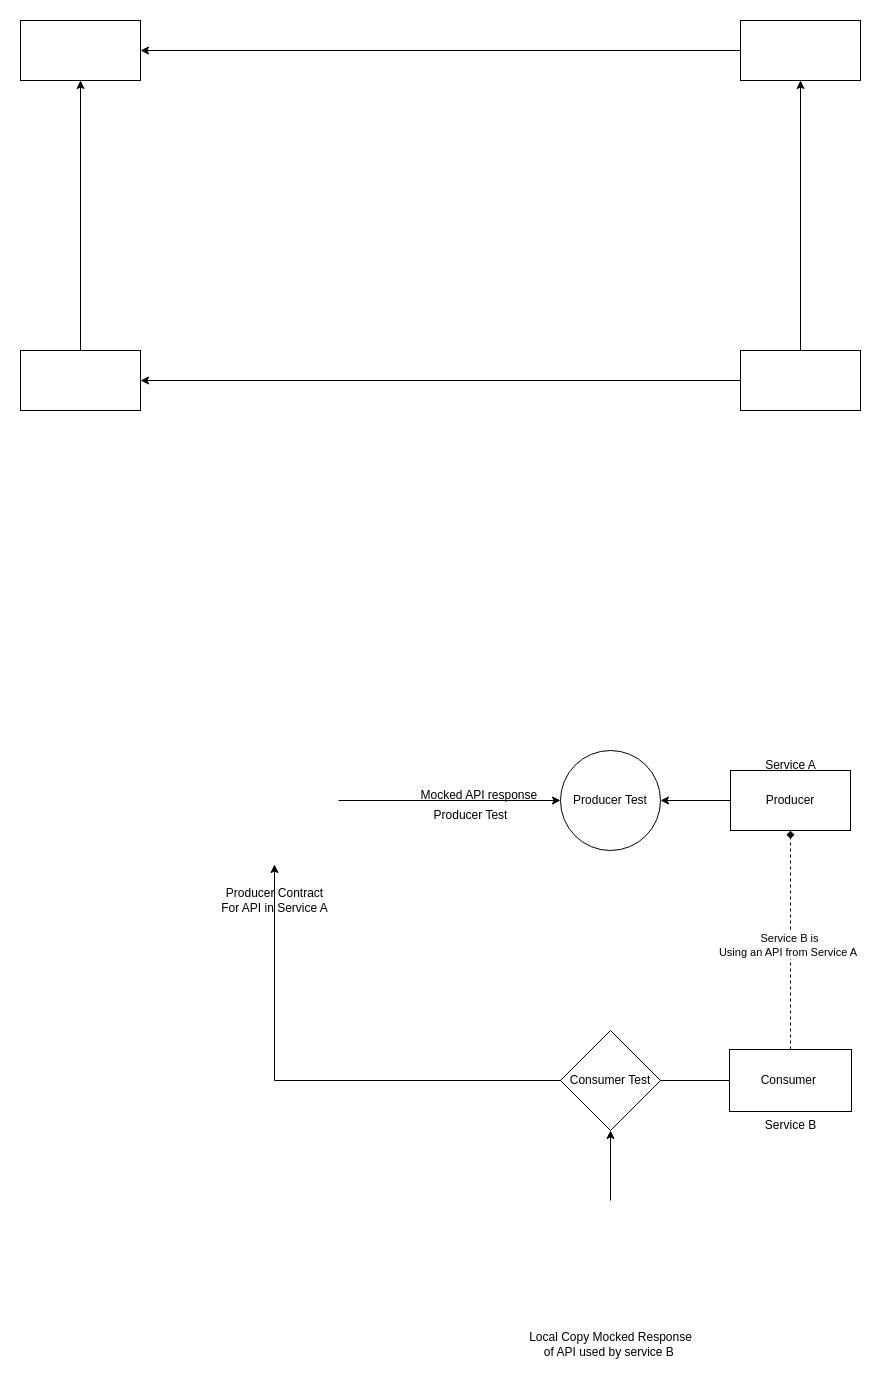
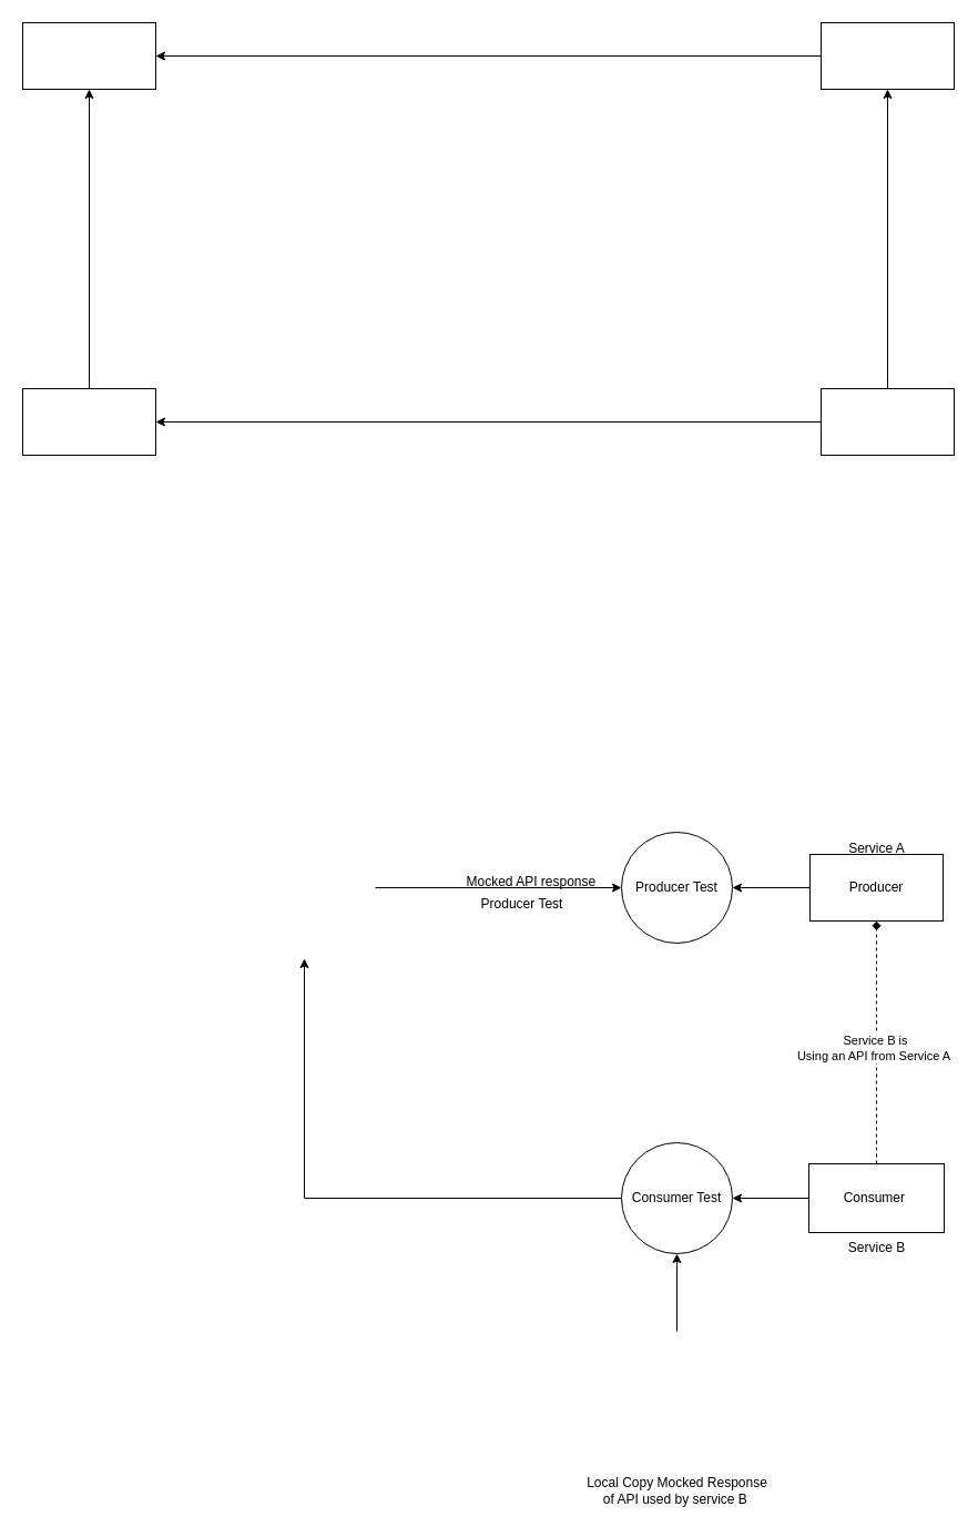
- <mxCell id="18" value="Producer Contract&lt;br&gt;For API in Service A" style="text;html=1;align=center;verticalAlign=middle;resizable=0;points=[];autosize=1;strokeColor=none;fillColor=none;" vertex="1" parent="1"><mxGeometry x="209" y="880" width="130" height="40" as="geometry" /></mxCell>
- <mxCell id="26" value="Consumer Test" style="rhombus;whiteSpace=wrap;html=1;aspect=fixed;" vertex="1" parent="1"><mxGeometry x="560" y="1030" width="100" height="100" as="geometry" /></mxCell>
+ <mxCell id="26" value="Consumer Test" style="ellipse;whiteSpace=wrap;html=1;aspect=fixed;" vertex="1" parent="1"><mxGeometry x="560" y="1030" width="100" height="100" as="geometry" /></mxCell>
- <mxCell id="15" style="edgeStyle=orthogonalEdgeStyle;rounded=0;orthogonalLoop=1;jettySize=auto;html=1;exitX=0;exitY=0.5;exitDx=0;exitDy=0;strokeColor=default;entryX=1;entryY=0.5;entryDx=0;entryDy=0;endArrow=none;" edge="1" parent="1" source="16" target="26"><mxGeometry relative="1" as="geometry"><mxPoint x="670" y="1080" as="targetPoint" /></mxGeometry></mxCell>
+ <mxCell id="15" style="edgeStyle=orthogonalEdgeStyle;rounded=0;orthogonalLoop=1;jettySize=auto;html=1;exitX=0;exitY=0.5;exitDx=0;exitDy=0;strokeColor=default;entryX=1;entryY=0.5;entryDx=0;entryDy=0;" edge="1" parent="1" source="16" target="26"><mxGeometry relative="1" as="geometry"><mxPoint x="670" y="1080" as="targetPoint" /></mxGeometry></mxCell>
